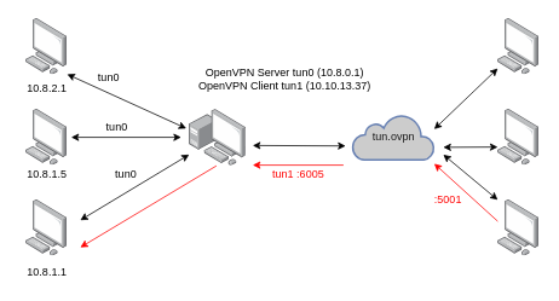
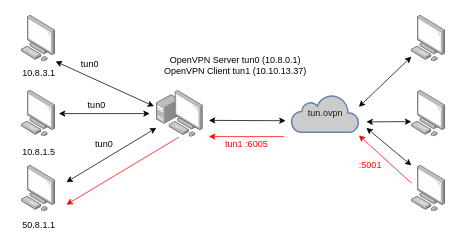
- <mxCell id="20" value="10.8.2.1" style="text;html=1;align=center;verticalAlign=middle;resizable=0;points=[];autosize=1;strokeColor=none;" parent="1" vertex="1"><mxGeometry x="20.8" y="86.8" width="60" height="20" as="geometry" /></mxCell>
+ <mxCell id="20" value="10.8.3.1" style="text;html=1;align=center;verticalAlign=middle;resizable=0;points=[];autosize=1;strokeColor=none;" parent="1" vertex="1"><mxGeometry x="20.8" y="86.8" width="60" height="20" as="geometry" /></mxCell>
- <mxCell id="21" value="10.8.1.5" style="text;html=1;align=center;verticalAlign=middle;resizable=0;points=[];autosize=1;strokeColor=none;" parent="1" vertex="1"><mxGeometry x="20.8" y="181.8" width="60" height="20" as="geometry" /></mxCell>
+ <mxCell id="21" value="10.8.1.5" style="text;html=1;align=center;verticalAlign=middle;resizable=0;points=[];autosize=1;strokeColor=none;" parent="1" vertex="1"><mxGeometry x="20.8" y="191.8" width="60" height="20" as="geometry" /></mxCell>
- <mxCell id="22" value="10.8.1.1" style="text;html=1;align=center;verticalAlign=middle;resizable=0;points=[];autosize=1;strokeColor=none;" parent="1" vertex="1"><mxGeometry x="20.8" y="290" width="60" height="20" as="geometry" /></mxCell>
+ <mxCell id="22" value="50.8.1.1" style="text;html=1;align=center;verticalAlign=middle;resizable=0;points=[];autosize=1;strokeColor=none;" parent="1" vertex="1"><mxGeometry x="20.8" y="290" width="60" height="20" as="geometry" /></mxCell>
